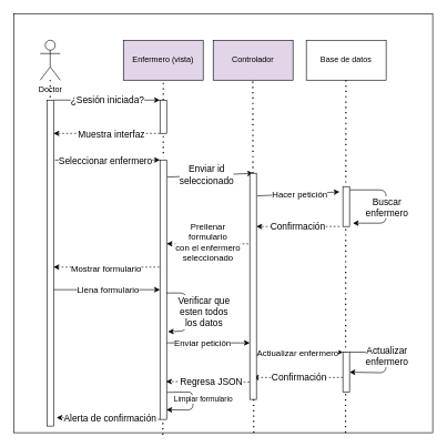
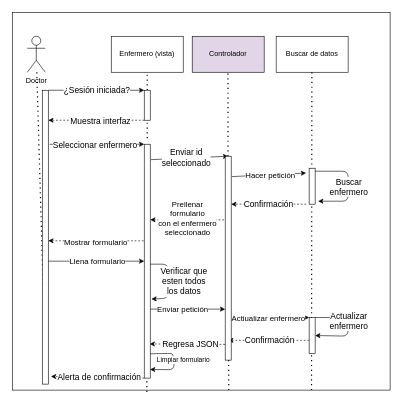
- <mxCell id="6" value="Doctor&lt;br&gt;" style="shape=umlActor;verticalLabelPosition=bottom;verticalAlign=top;html=1;outlineConnect=0;" parent="1" vertex="1"><mxGeometry x="60" y="60" width="30" height="60" as="geometry" /></mxCell>
+ <mxCell id="6" value="Doctor&lt;br&gt;" style="shape=umlActor;verticalLabelPosition=bottom;verticalAlign=top;html=1;outlineConnect=0;" parent="1" vertex="1"><mxGeometry x="45" y="60" width="30" height="60" as="geometry" /></mxCell>
- <mxCell id="7" value="Enfermero (vista)" style="rounded=0;whiteSpace=wrap;html=1;fillColor=#e1d5e7;" parent="1" vertex="1"><mxGeometry x="185" y="60" width="120" height="60" as="geometry" /></mxCell>
+ <mxCell id="7" value="Enfermero (vista)" style="rounded=0;whiteSpace=wrap;html=1;" parent="1" vertex="1"><mxGeometry x="185" y="60" width="120" height="60" as="geometry" /></mxCell>
- <mxCell id="16" value="Base de datos" style="rounded=0;whiteSpace=wrap;html=1;" parent="1" vertex="1"><mxGeometry x="460" y="60" width="120" height="60" as="geometry" /></mxCell>
+ <mxCell id="16" value="Buscar de datos" style="rounded=0;whiteSpace=wrap;html=1;" parent="1" vertex="1"><mxGeometry x="460" y="60" width="120" height="60" as="geometry" /></mxCell>
